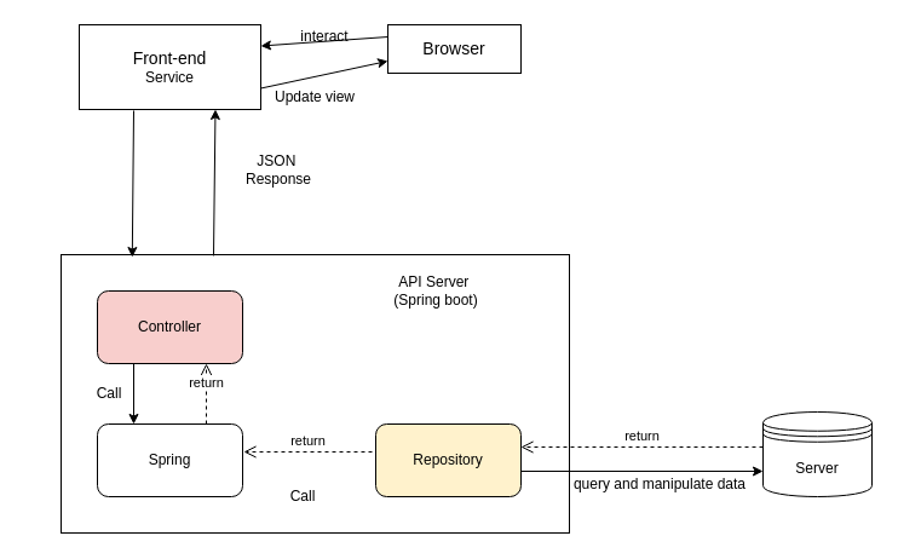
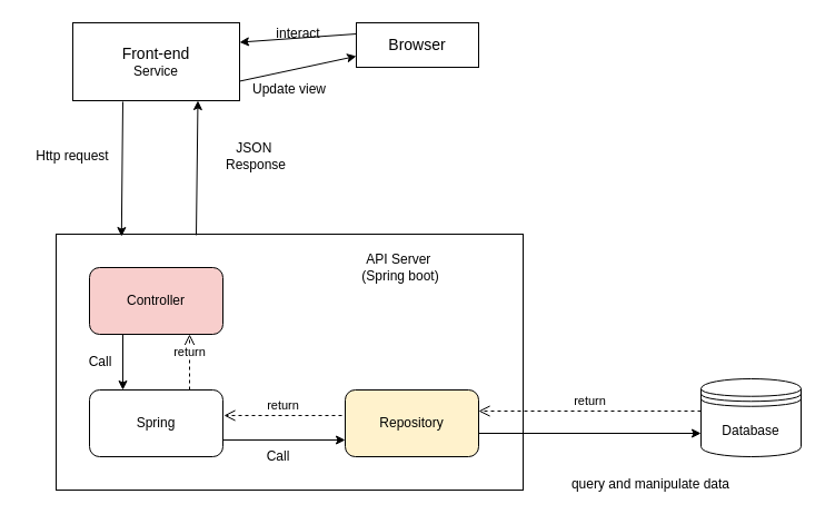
+ <mxCell id="19" value="Http request" style="text;html=1;strokeColor=none;fillColor=none;align=center;verticalAlign=middle;whiteSpace=wrap;rounded=0;" vertex="1" parent="1"><mxGeometry x="20" y="130" width="90" height="20" as="geometry" /></mxCell>
- <mxCell id="3" value="Server" style="shape=datastore;whiteSpace=wrap;html=1;" vertex="1" parent="1"><mxGeometry x="630" y="340" width="90" height="70" as="geometry" /></mxCell>
+ <mxCell id="3" value="Database" style="shape=datastore;whiteSpace=wrap;html=1;" vertex="1" parent="1"><mxGeometry x="630" y="340" width="90" height="70" as="geometry" /></mxCell>
+ <mxCell id="12" value="" style="endArrow=classic;html=1;entryX=0;entryY=0.75;entryDx=0;entryDy=0;exitX=1;exitY=0.75;exitDx=0;exitDy=0;" edge="1" parent="1" source="7" target="6"><mxGeometry width="50" height="50" relative="1" as="geometry"><mxPoint x="30" y="510" as="sourcePoint" /><mxPoint x="80" y="460" as="targetPoint" /></mxGeometry></mxCell>
- <mxCell id="10" value="query and manipulate data" style="text;html=1;strokeColor=none;fillColor=none;align=center;verticalAlign=middle;whiteSpace=wrap;rounded=0;" vertex="1" parent="1"><mxGeometry x="470" y="390" width="150" height="20" as="geometry" /></mxCell>
+ <mxCell id="10" value="query and manipulate data" style="text;html=1;strokeColor=none;fillColor=none;align=center;verticalAlign=middle;whiteSpace=wrap;rounded=0;" vertex="1" parent="1"><mxGeometry x="510" y="425" width="150" height="20" as="geometry" /></mxCell>
